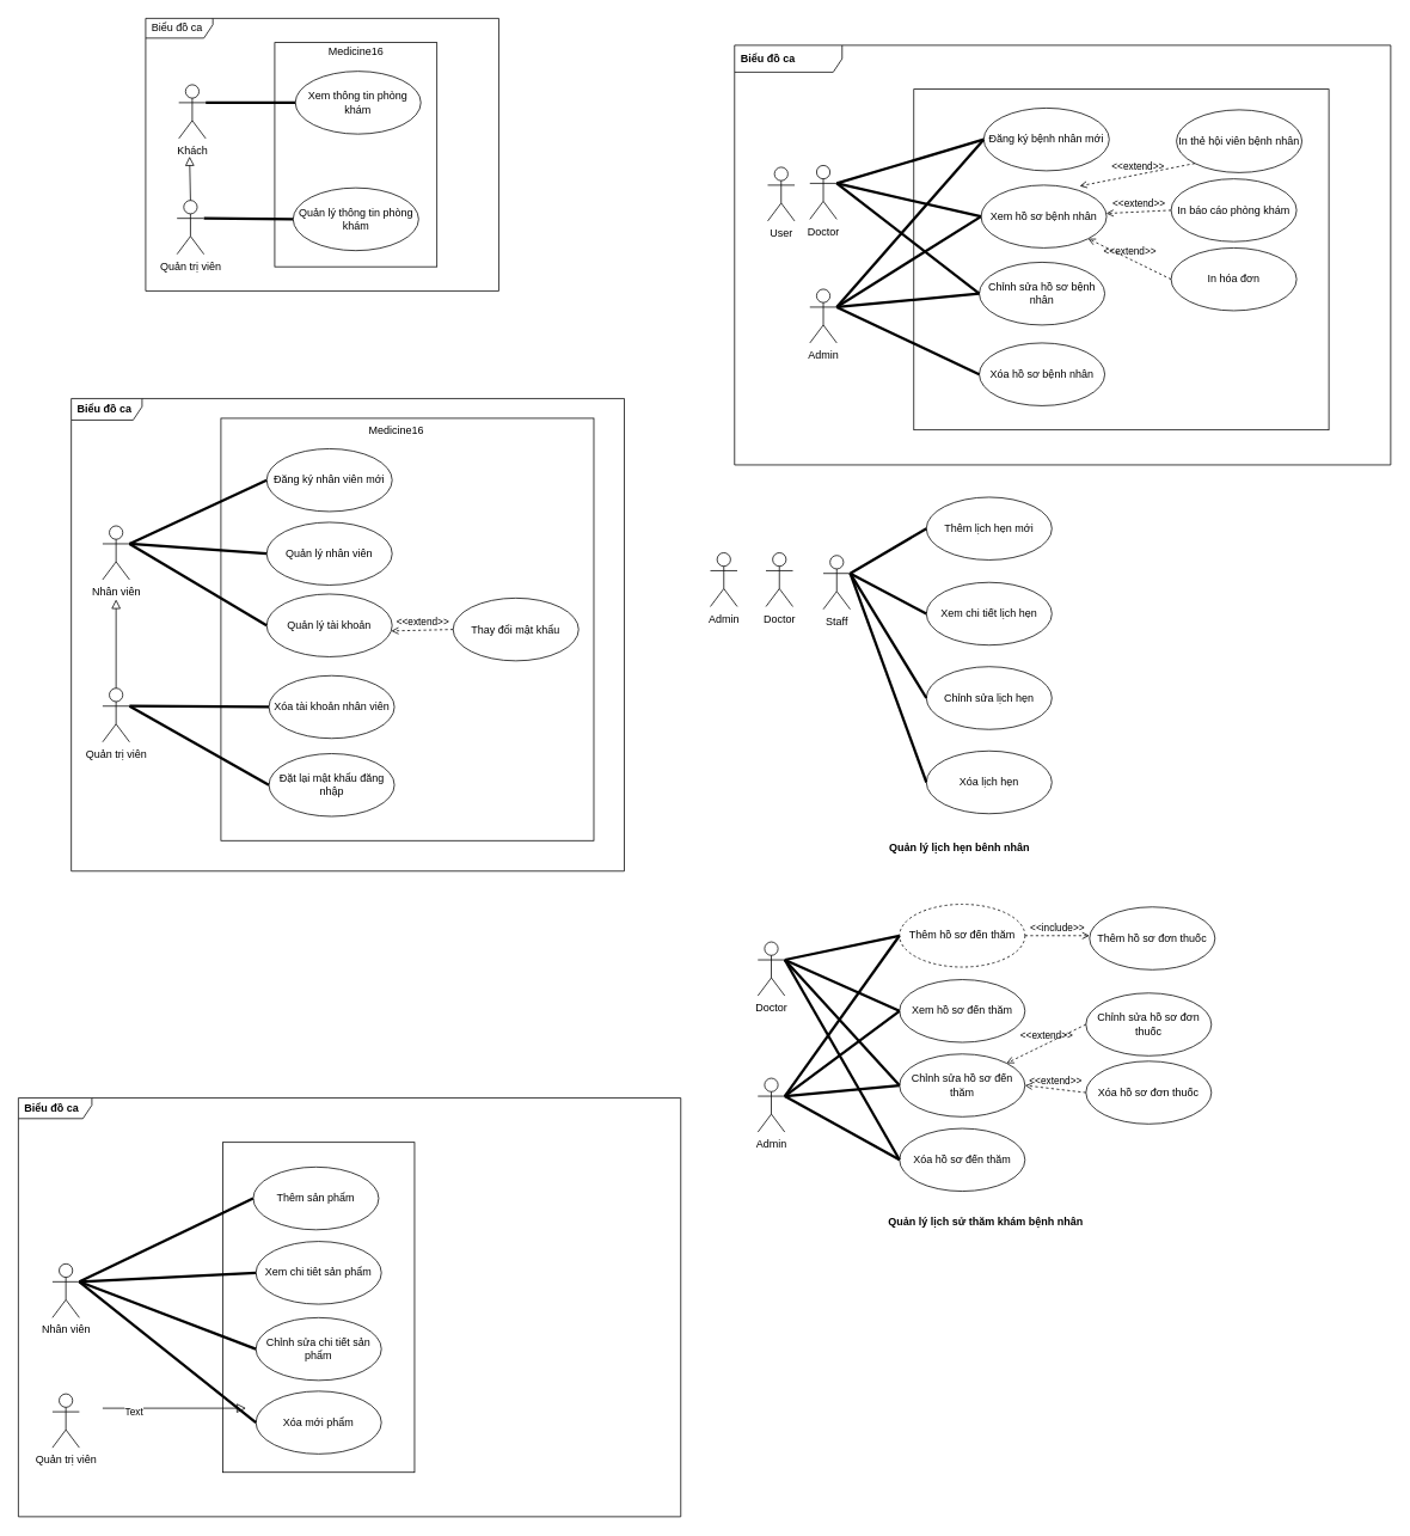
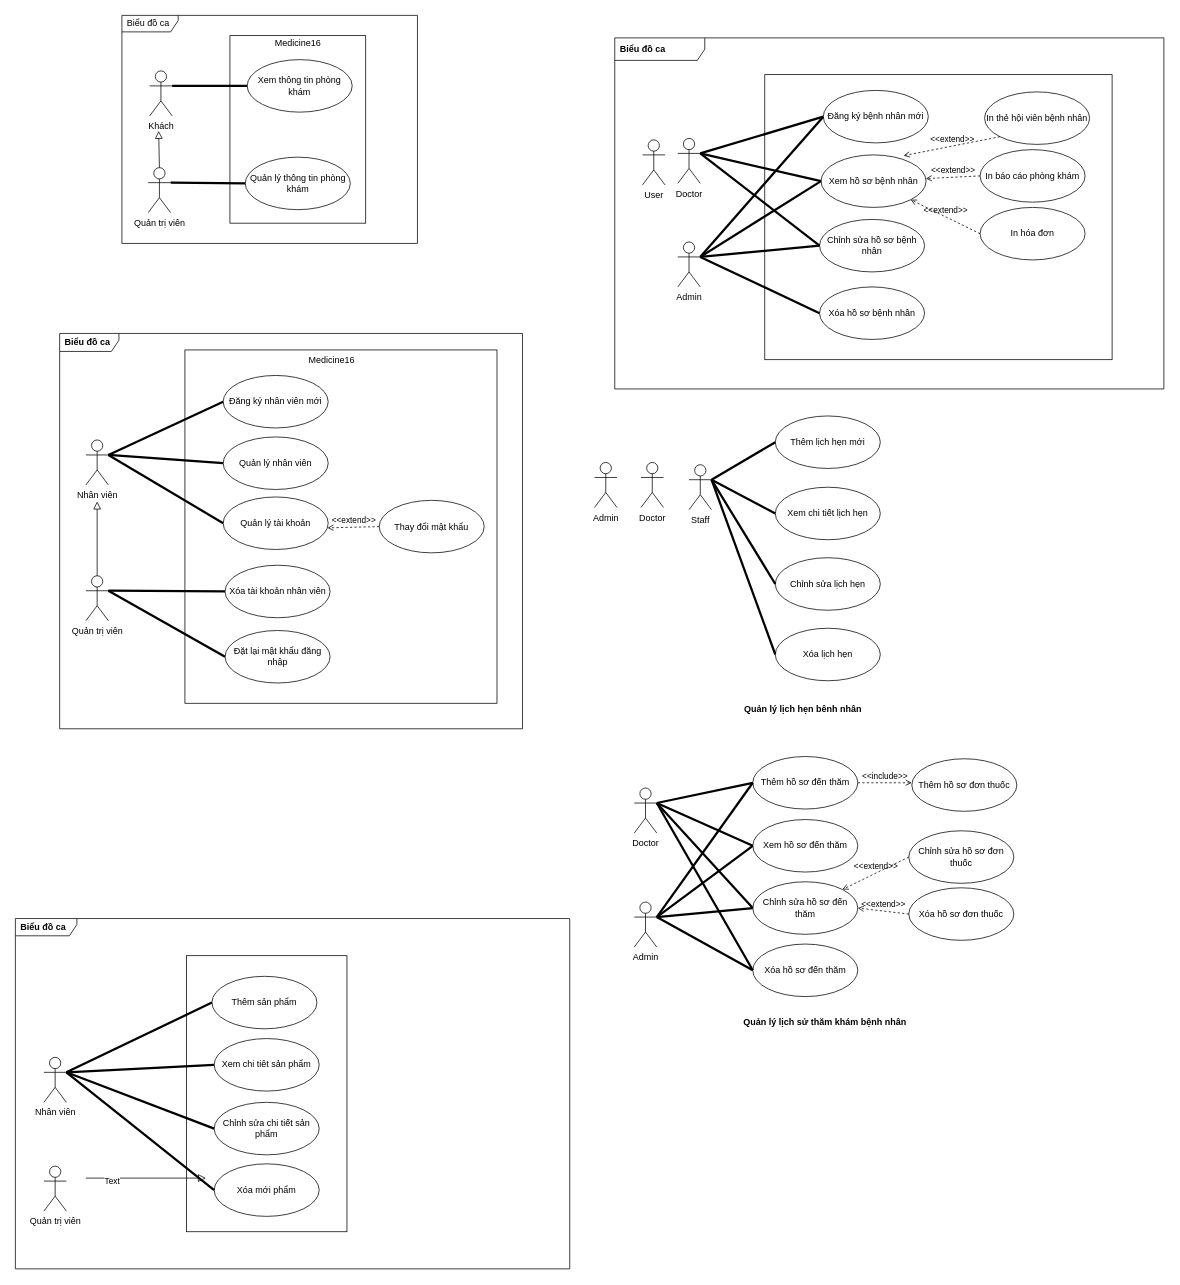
- <mxCell id="72" value="Thêm hồ sơ đến thăm" style="ellipse;whiteSpace=wrap;html=1;dashed=1;" parent="1" vertex="1"><mxGeometry x="1003" y="1008" width="140" height="70" as="geometry" /></mxCell>
+ <mxCell id="72" value="Thêm hồ sơ đến thăm" style="ellipse;whiteSpace=wrap;html=1;" parent="1" vertex="1"><mxGeometry x="1003" y="1008" width="140" height="70" as="geometry" /></mxCell>
